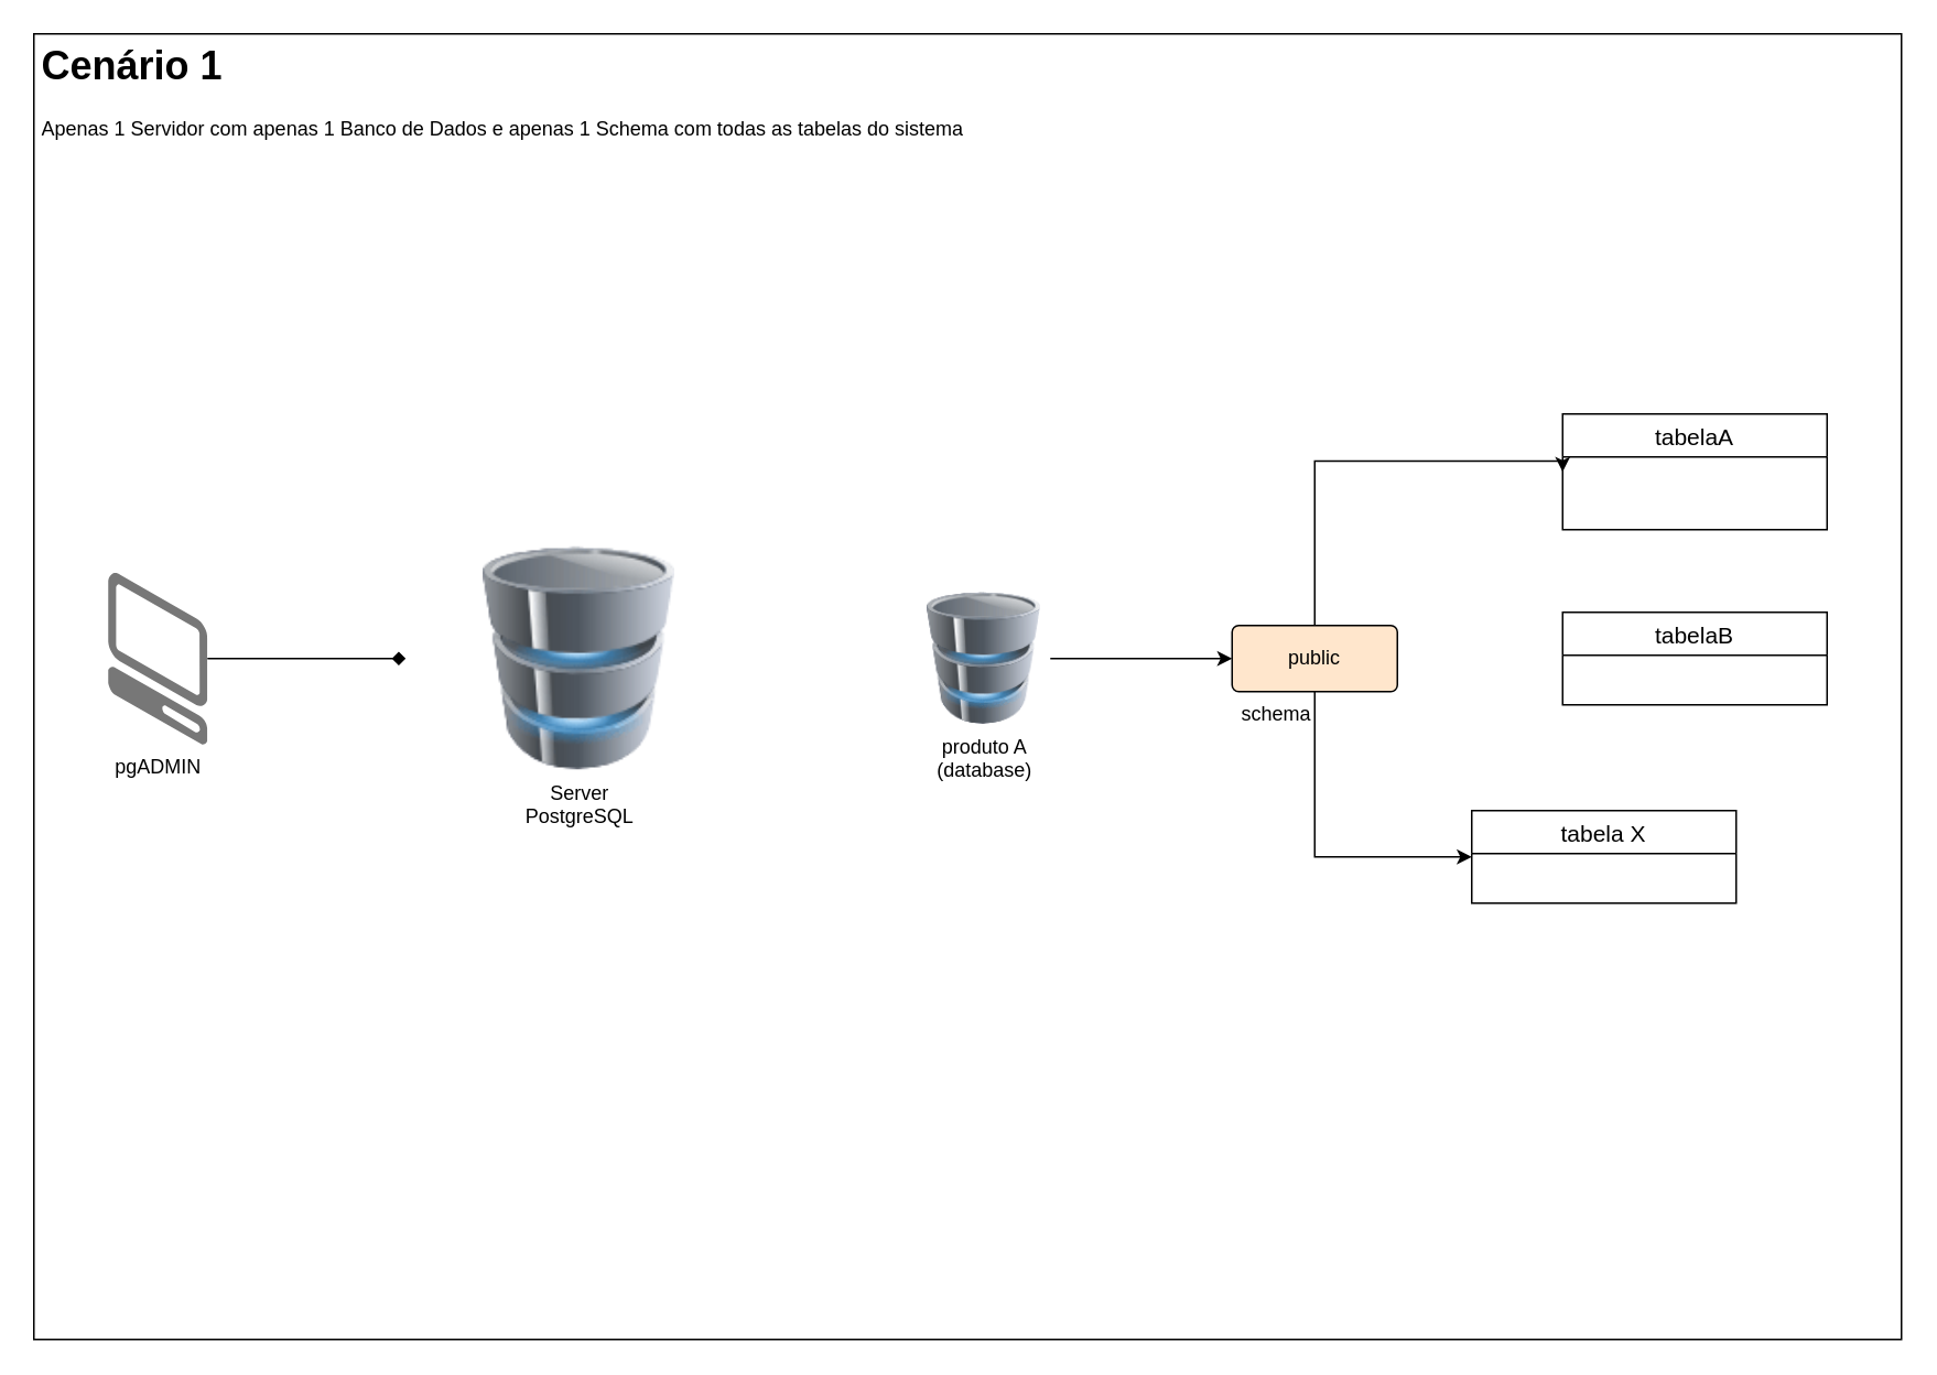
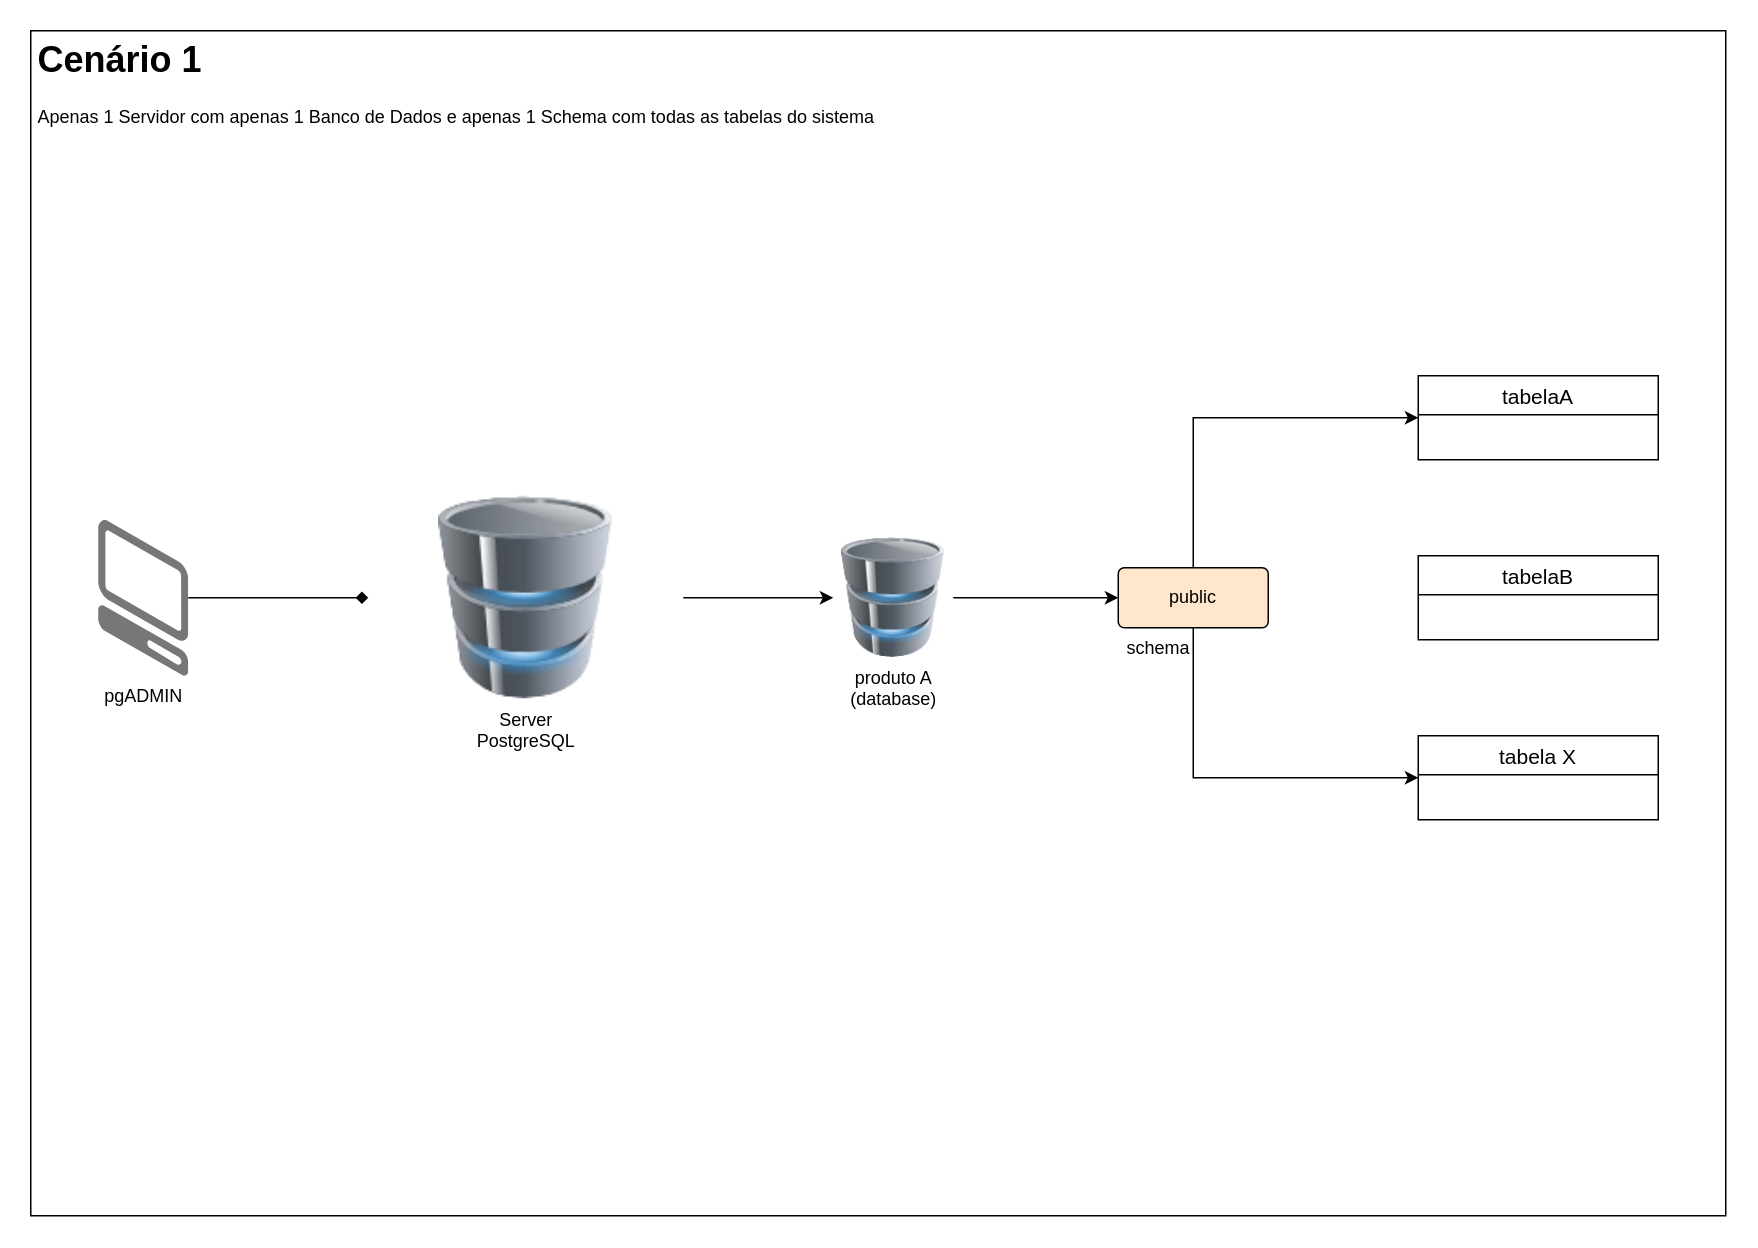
- <mxCell id="13" value="tabelaA" style="swimlane;fontStyle=0;childLayout=stackLayout;horizontal=1;startSize=26;horizontalStack=0;resizeParent=1;resizeParentMax=0;resizeLast=0;collapsible=1;marginBottom=0;align=center;fontSize=14;" vertex="1" parent="1"><mxGeometry x="945" y="250" width="160" height="70" as="geometry" /></mxCell>
+ <mxCell id="13" value="tabelaA" style="swimlane;fontStyle=0;childLayout=stackLayout;horizontal=1;startSize=26;horizontalStack=0;resizeParent=1;resizeParentMax=0;resizeLast=0;collapsible=1;marginBottom=0;align=center;fontSize=14;" vertex="1" parent="1"><mxGeometry x="945" y="250" width="160" height="56" as="geometry" /></mxCell>
+ <mxCell id="3" value="" style="edgeStyle=none;rounded=0;orthogonalLoop=1;jettySize=auto;html=1;" parent="1" source="4" target="8" edge="1"><mxGeometry relative="1" as="geometry" /></mxCell>
- <mxCell id="15" value="tabela X" style="swimlane;fontStyle=0;childLayout=stackLayout;horizontal=1;startSize=26;horizontalStack=0;resizeParent=1;resizeParentMax=0;resizeLast=0;collapsible=1;marginBottom=0;align=center;fontSize=14;" vertex="1" parent="1"><mxGeometry x="890" y="490" width="160" height="56" as="geometry" /></mxCell>
+ <mxCell id="15" value="tabela X" style="swimlane;fontStyle=0;childLayout=stackLayout;horizontal=1;startSize=26;horizontalStack=0;resizeParent=1;resizeParentMax=0;resizeLast=0;collapsible=1;marginBottom=0;align=center;fontSize=14;" vertex="1" parent="1"><mxGeometry x="945" y="490" width="160" height="56" as="geometry" /></mxCell>
